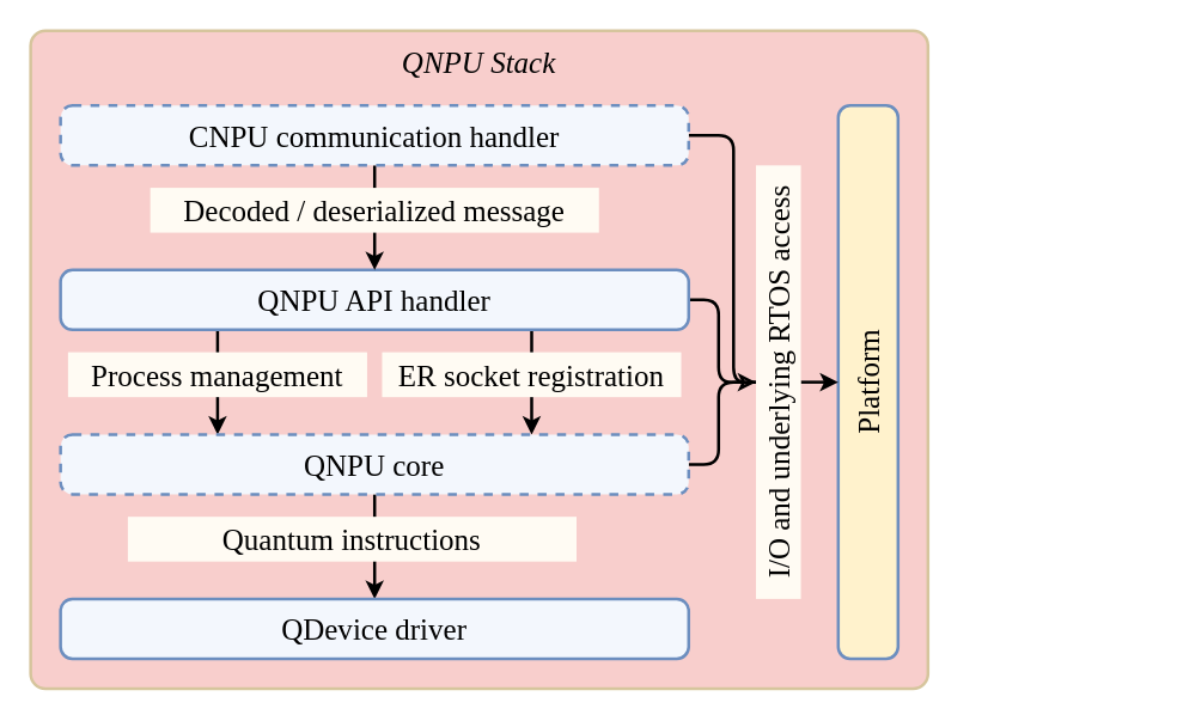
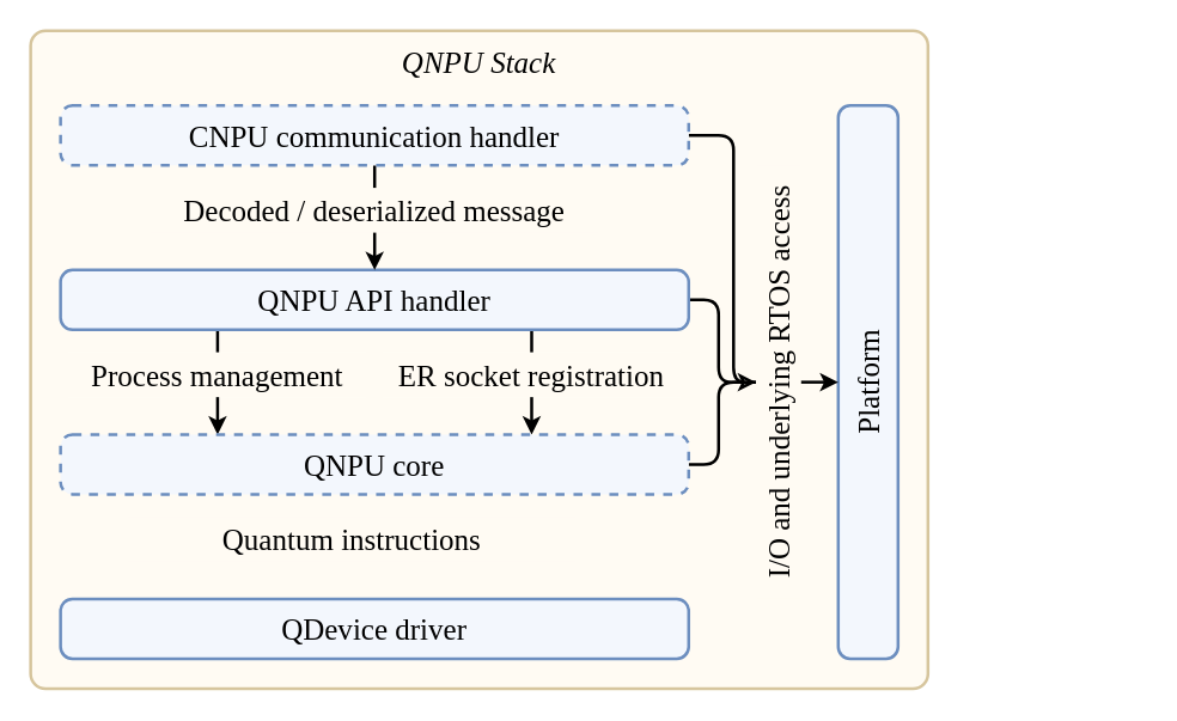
- <mxCell id="2" value="QNPU Stack" style="rounded=1;whiteSpace=wrap;html=1;strokeWidth=2;arcSize=20;fontSize=20;align=center;verticalAlign=top;spacingLeft=0;spacingTop=5;sketch=0;shadow=0;fontFamily=Times New Roman;fontStyle=2;spacing=0;absoluteArcSize=1;fillColor=#f8cecc;strokeColor=#D6C59D;" parent="1" vertex="1"><mxGeometry x="20" y="20" width="600" height="440" as="geometry" /></mxCell>
+ <mxCell id="2" value="QNPU Stack" style="rounded=1;whiteSpace=wrap;html=1;strokeWidth=2;arcSize=20;fontSize=20;align=center;verticalAlign=top;spacingLeft=0;spacingTop=5;sketch=0;shadow=0;fontFamily=Times New Roman;fontStyle=2;spacing=0;absoluteArcSize=1;fillColor=#FFFBF3;strokeColor=#D6C59D;" parent="1" vertex="1"><mxGeometry x="20" y="20" width="600" height="440" as="geometry" /></mxCell>
- <mxCell id="17" value="Platform" style="rounded=1;whiteSpace=wrap;html=1;strokeWidth=2;arcSize=20;fontSize=20;align=center;verticalAlign=middle;spacingLeft=0;spacingTop=0;direction=west;rotation=270;fontFamily=Times New Roman;perimeterSpacing=0;glass=0;sketch=0;noLabel=0;fillColor=#fff2cc;strokeColor=#6C8EBF;" parent="1" vertex="1"><mxGeometry x="395" y="235" width="370" height="40" as="geometry" /></mxCell>
+ <mxCell id="17" value="Platform" style="rounded=1;whiteSpace=wrap;html=1;strokeWidth=2;arcSize=20;fontSize=20;align=center;verticalAlign=middle;spacingLeft=0;spacingTop=0;direction=west;rotation=270;fontFamily=Times New Roman;perimeterSpacing=0;glass=0;sketch=0;noLabel=0;fillColor=#F3F7FD;strokeColor=#6C8EBF;" parent="1" vertex="1"><mxGeometry x="395" y="235" width="370" height="40" as="geometry" /></mxCell>
- <mxCell id="11" style="edgeStyle=orthogonalEdgeStyle;rounded=0;orthogonalLoop=1;jettySize=auto;html=1;exitX=0.5;exitY=1;exitDx=0;exitDy=0;entryX=0.5;entryY=0;entryDx=0;entryDy=0;strokeWidth=2;fontFamily=Times New Roman;fontSize=20;" parent="1" source="13" target="16" edge="1"><mxGeometry relative="1" as="geometry" /></mxCell>
